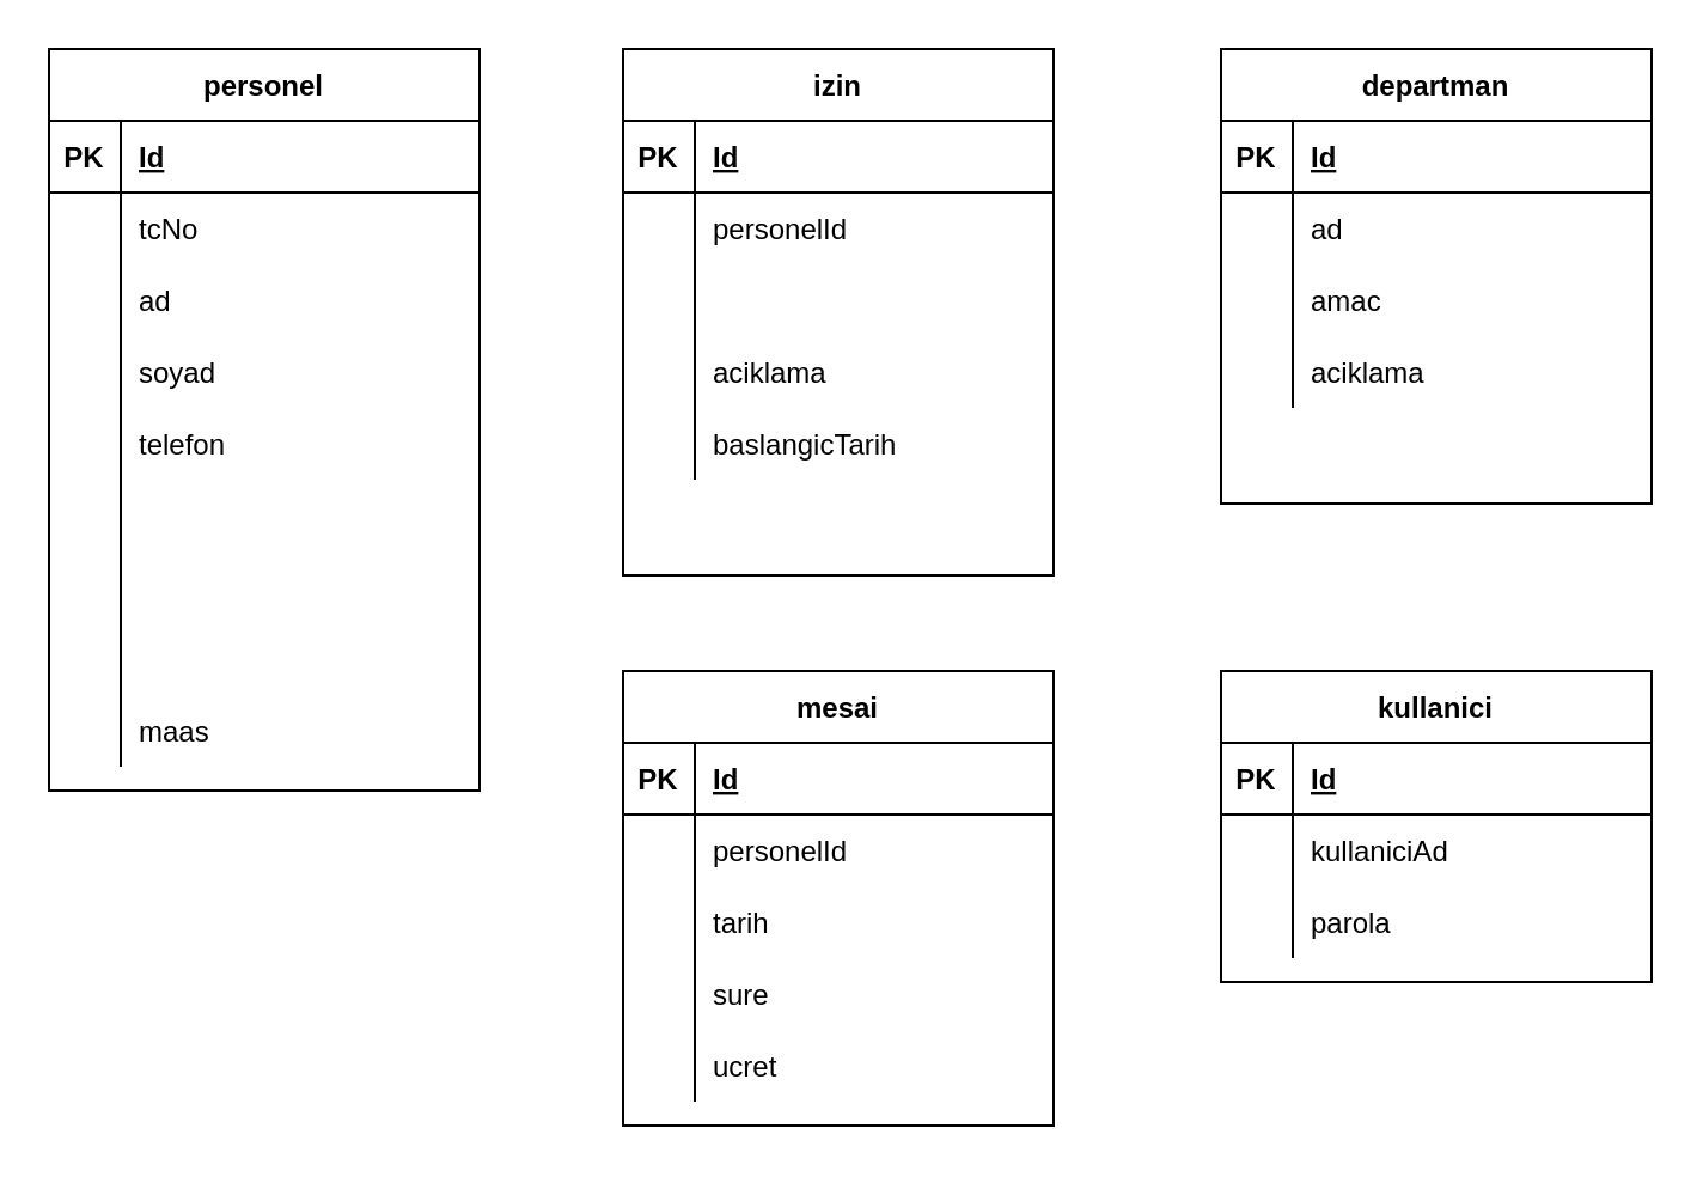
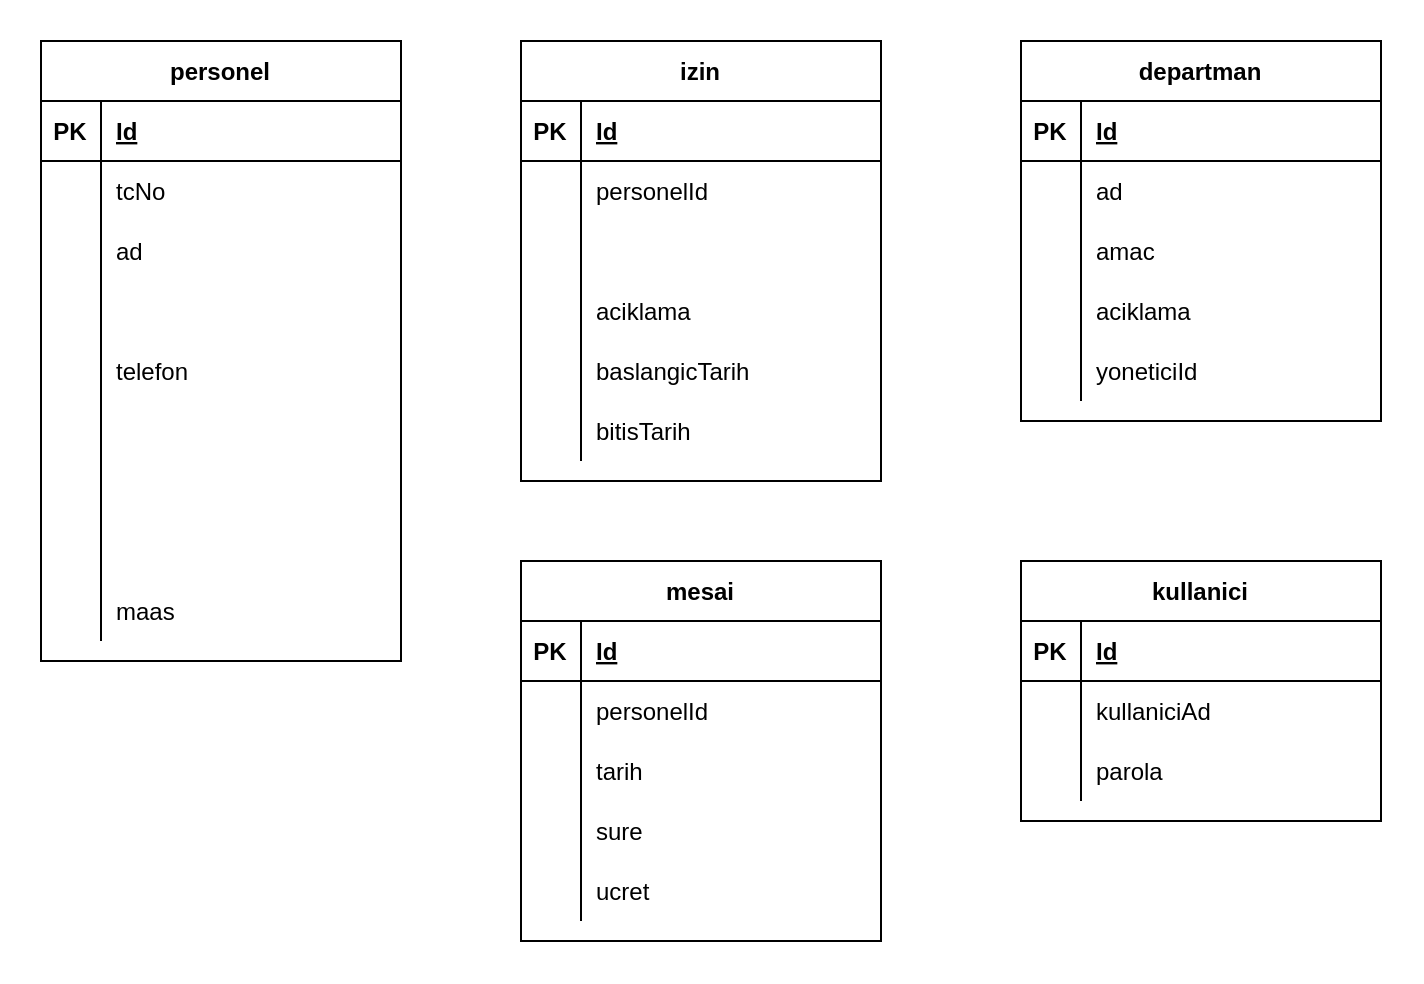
- <mxCell id="14" value="soyad" style="shape=partialRectangle;connectable=0;fillColor=none;top=0;left=0;bottom=0;right=0;align=left;spacingLeft=6;overflow=hidden;" vertex="1" parent="12"><mxGeometry x="30" width="150" height="30" as="geometry" /></mxCell>
+ <mxCell id="86" value="yoneticiId" style="shape=partialRectangle;connectable=0;fillColor=none;top=0;left=0;bottom=0;right=0;align=left;spacingLeft=6;overflow=hidden;" vertex="1" parent="84"><mxGeometry x="30" width="150" height="30" as="geometry" /></mxCell>
+ <mxCell id="54" value="bitisTarih" style="shape=partialRectangle;connectable=0;fillColor=none;top=0;left=0;bottom=0;right=0;align=left;spacingLeft=6;overflow=hidden;" vertex="1" parent="52"><mxGeometry x="30" width="150" height="30" as="geometry" /></mxCell>
